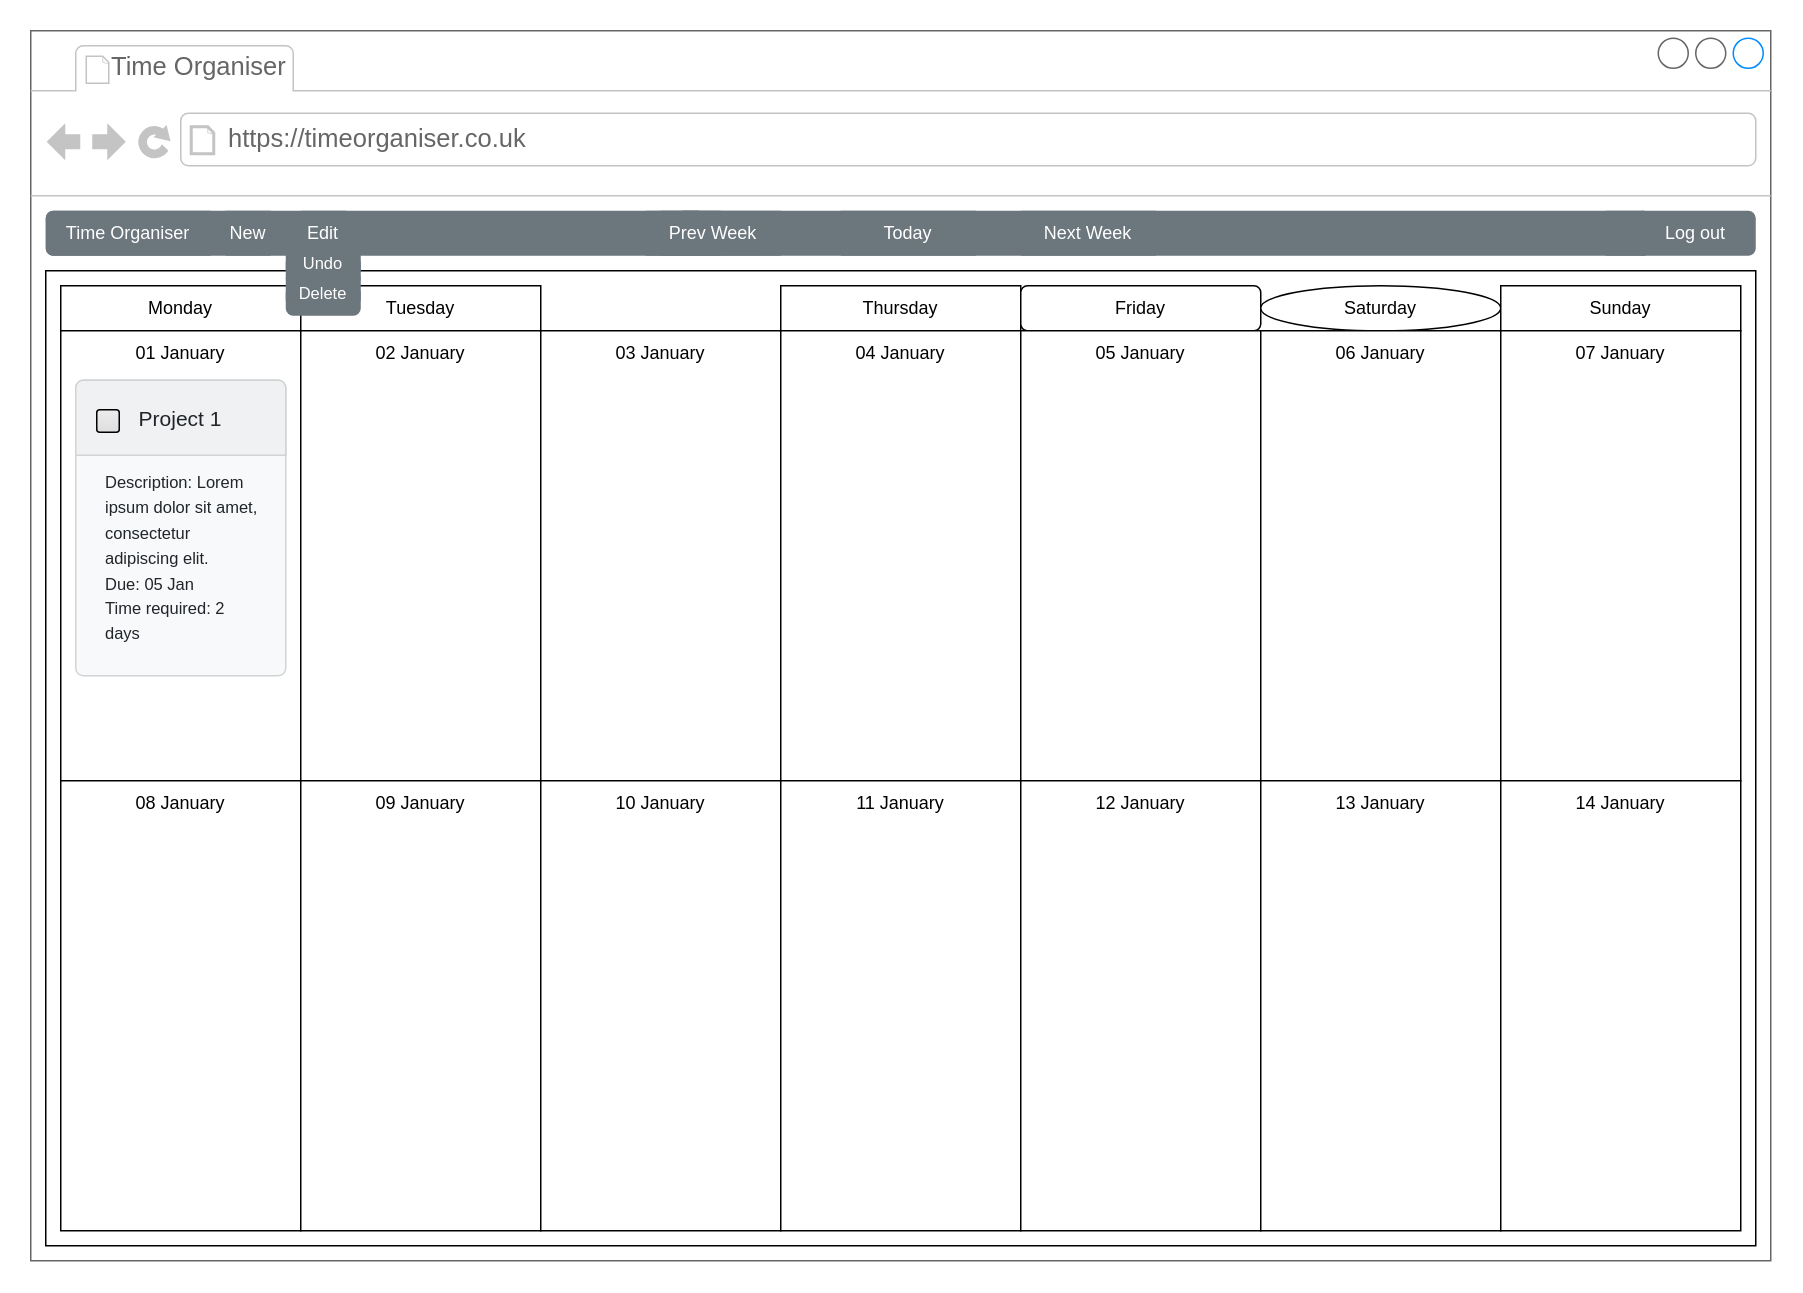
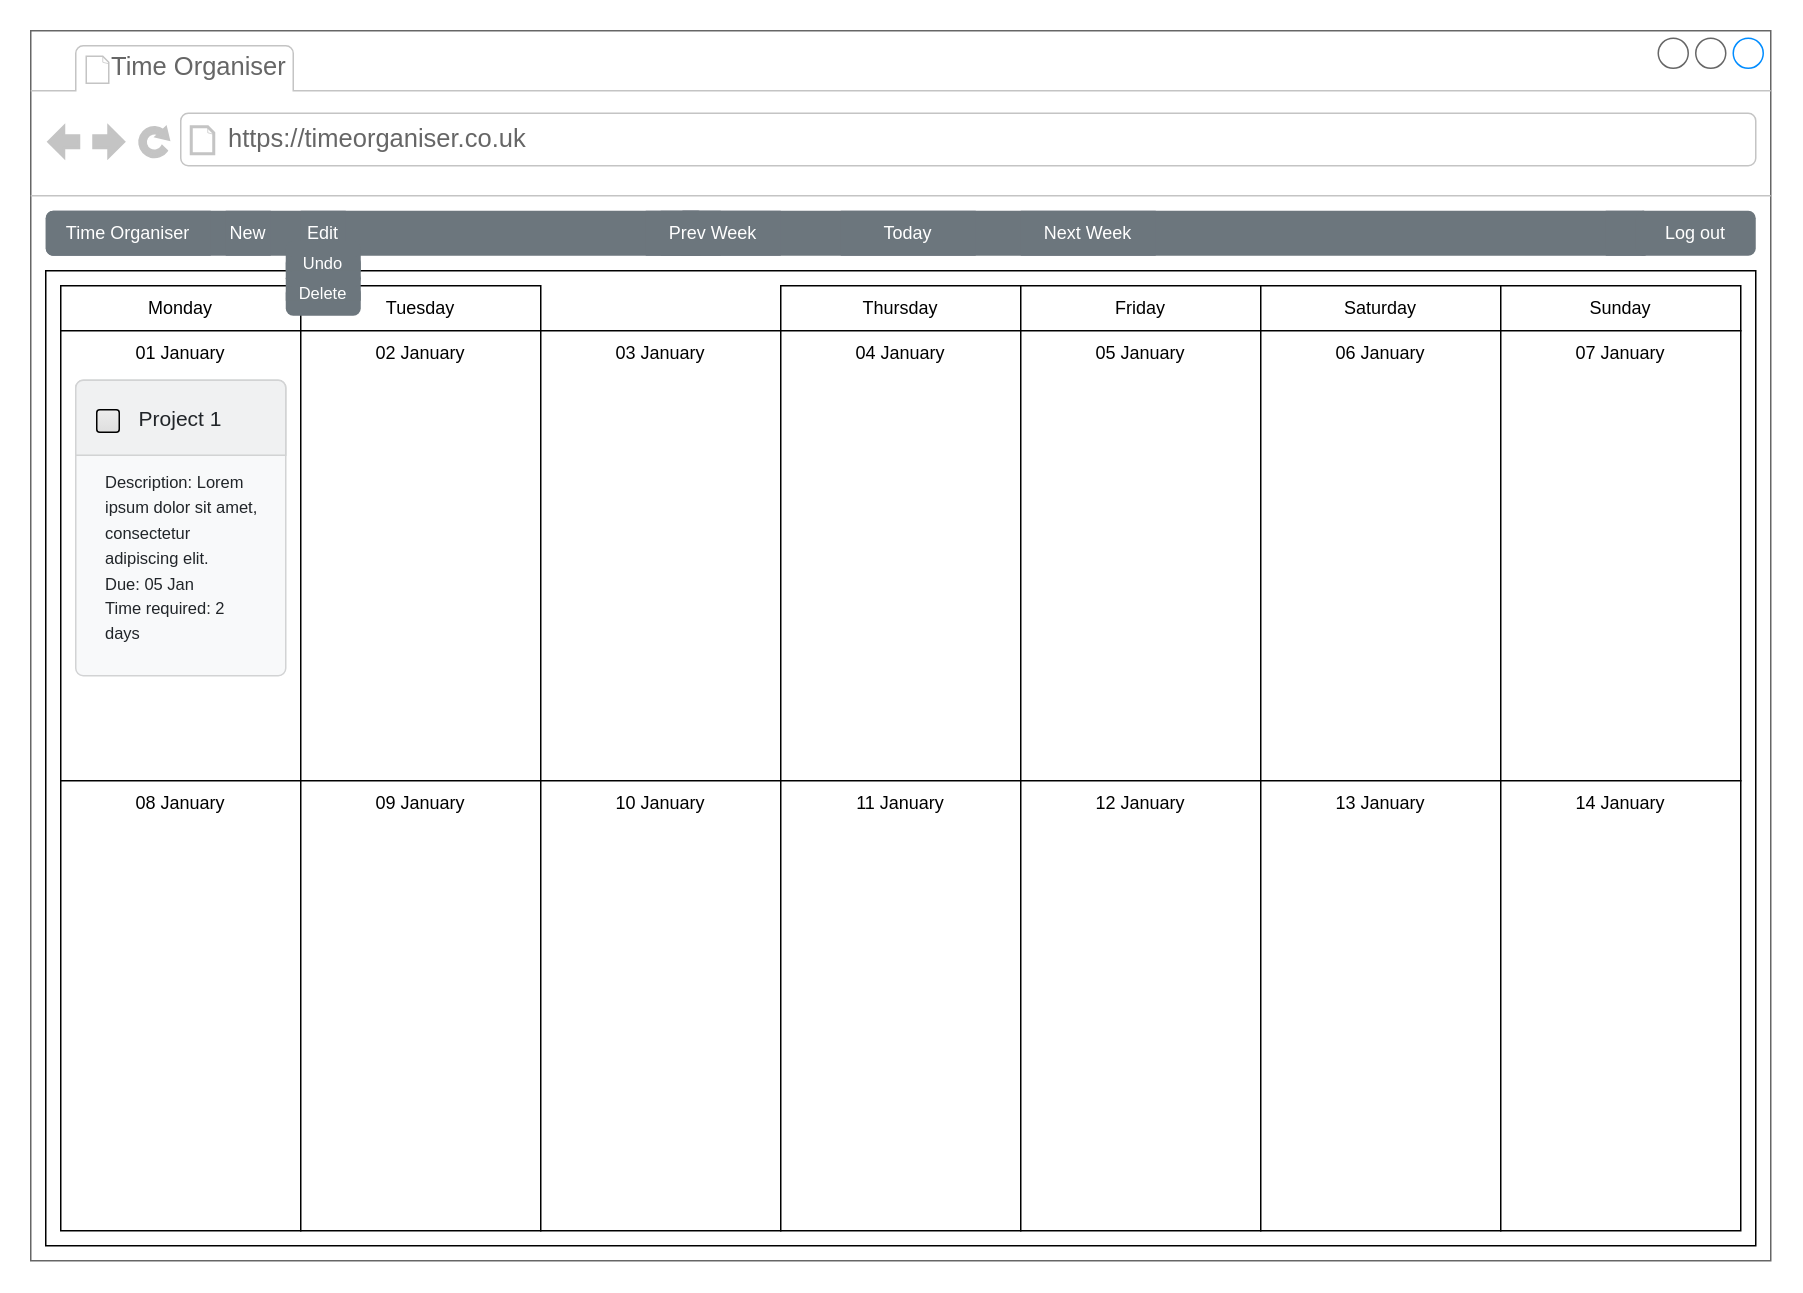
- <mxCell id="21" value="Friday" style="whiteSpace=wrap;html=1;rounded=1;" parent="2" vertex="1"><mxGeometry x="660" y="170" width="160" height="30" as="geometry" /></mxCell>
+ <mxCell id="21" value="Friday" style="rounded=0;whiteSpace=wrap;html=1;" parent="2" vertex="1"><mxGeometry x="660" y="170" width="160" height="30" as="geometry" /></mxCell>
- <mxCell id="22" value="Saturday" style="ellipse;whiteSpace=wrap;html=1;" parent="2" vertex="1"><mxGeometry x="820" y="170" width="160" height="30" as="geometry" /></mxCell>
+ <mxCell id="22" value="Saturday" style="rounded=0;whiteSpace=wrap;html=1;" parent="2" vertex="1"><mxGeometry x="820" y="170" width="160" height="30" as="geometry" /></mxCell>
